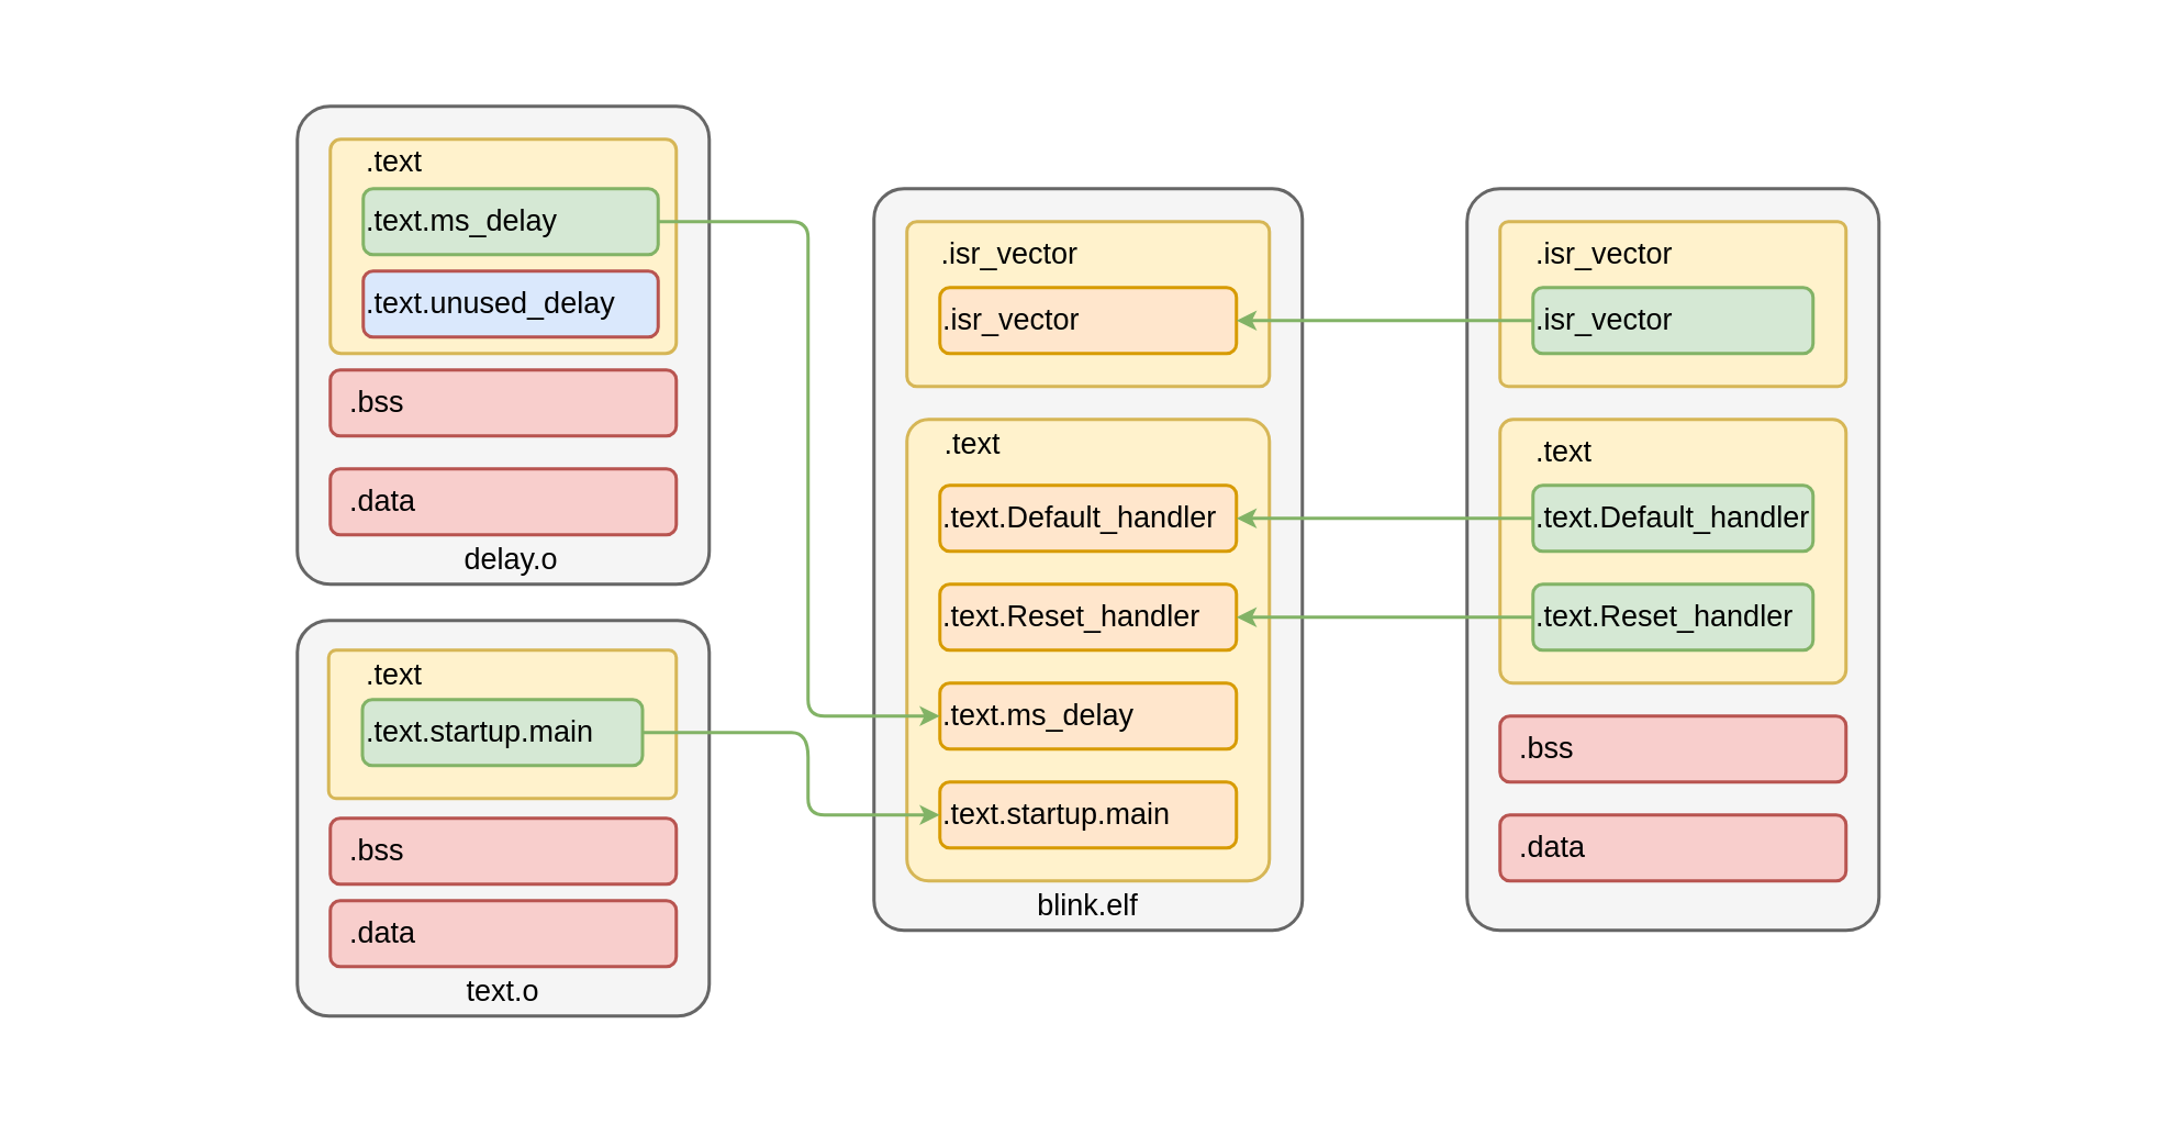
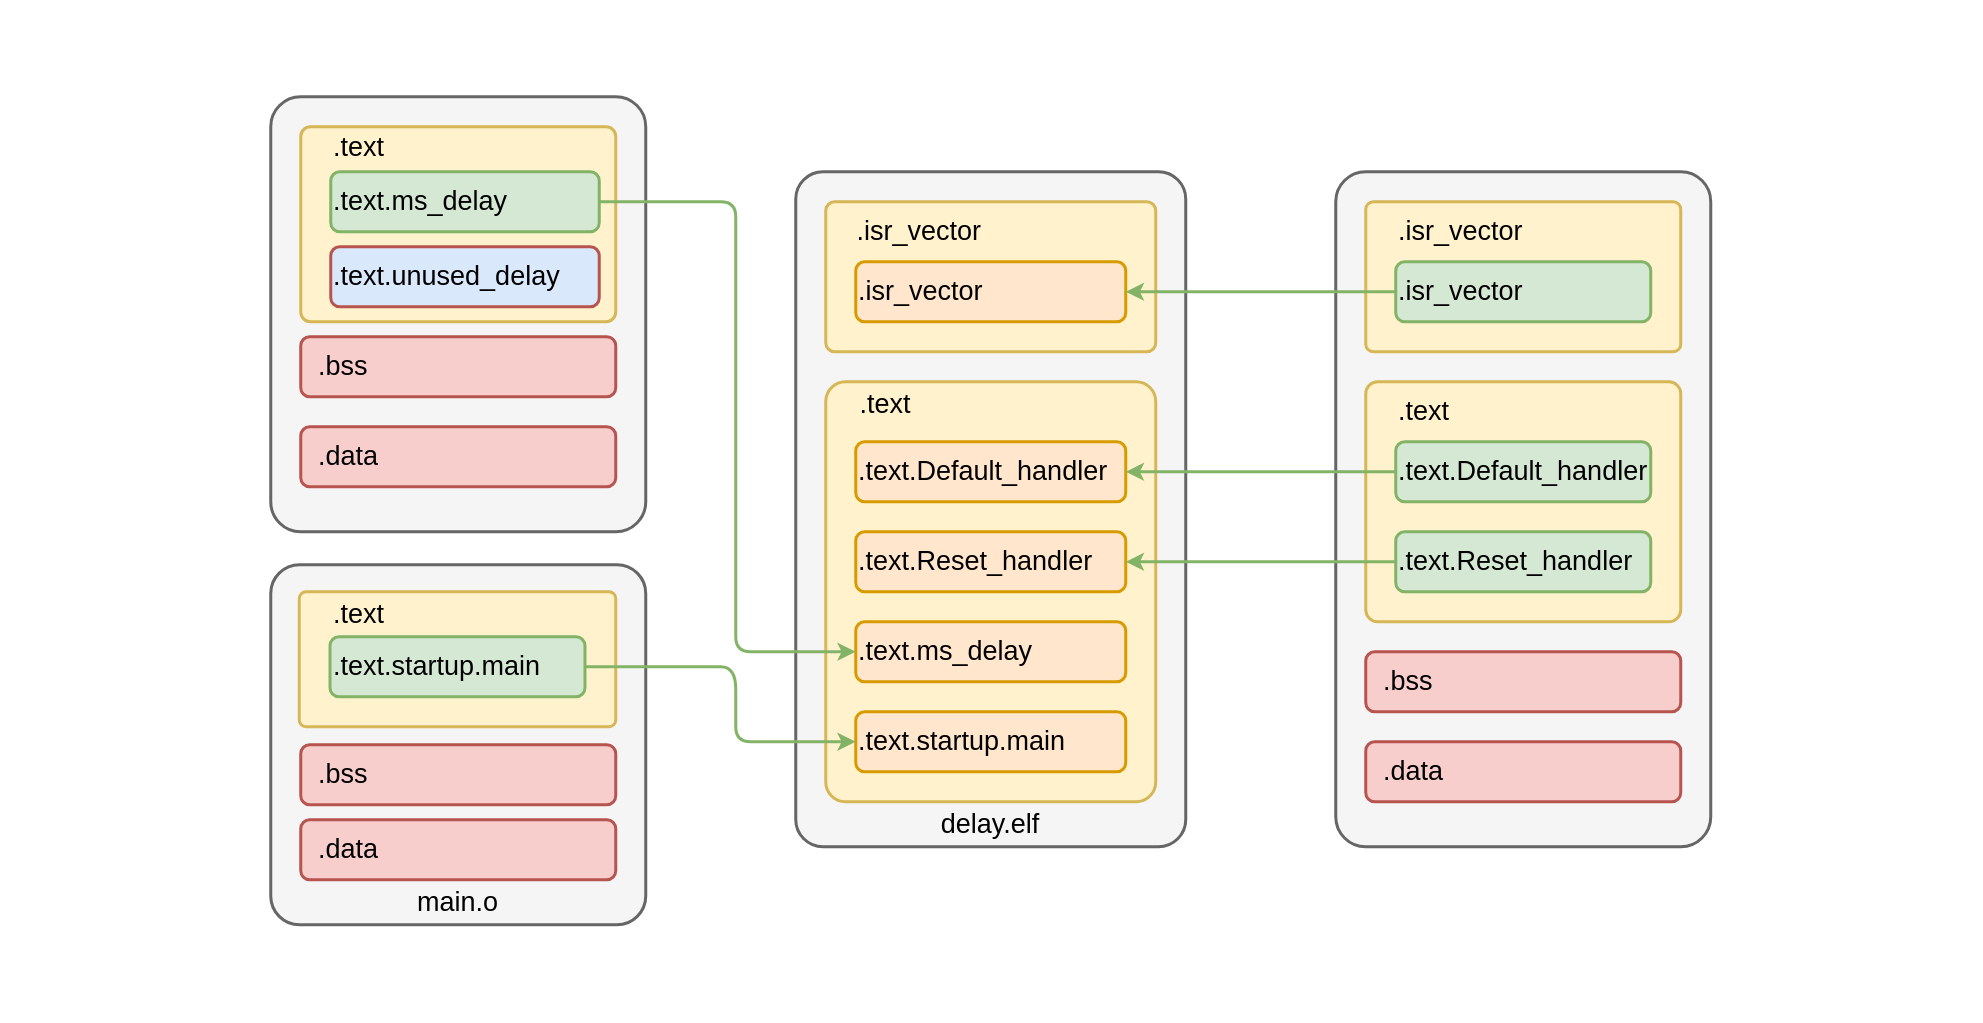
- <mxCell id="14" value="delay.o" style="text;html=1;strokeColor=none;fillColor=none;align=center;verticalAlign=middle;whiteSpace=wrap;rounded=0;fontSize=18;strokeWidth=2;" vertex="1" parent="12"><mxGeometry x="94.5" y="260" width="70" height="30" as="geometry" /></mxCell>
- <mxCell id="44" value="&lt;font color=&quot;#000000&quot;&gt;blink.elf&lt;/font&gt;" style="text;html=1;strokeColor=none;fillColor=none;align=center;verticalAlign=middle;whiteSpace=wrap;rounded=0;fontSize=18;fontColor=#FFFFFF;strokeWidth=2;" vertex="1" parent="33"><mxGeometry x="100" y="420" width="60" height="30" as="geometry" /></mxCell>
+ <mxCell id="44" value="&lt;font color=&quot;#000000&quot;&gt;delay.elf&lt;/font&gt;" style="text;html=1;strokeColor=none;fillColor=none;align=center;verticalAlign=middle;whiteSpace=wrap;rounded=0;fontSize=18;fontColor=#FFFFFF;strokeWidth=2;" vertex="1" parent="33"><mxGeometry x="100" y="420" width="60" height="30" as="geometry" /></mxCell>
- <mxCell id="6" value="text.o" style="text;html=1;strokeColor=none;fillColor=none;align=center;verticalAlign=middle;whiteSpace=wrap;rounded=0;fontSize=18;strokeWidth=2;" vertex="1" parent="4"><mxGeometry x="89.5" y="210" width="70" height="30" as="geometry" /></mxCell>
+ <mxCell id="6" value="main.o" style="text;html=1;strokeColor=none;fillColor=none;align=center;verticalAlign=middle;whiteSpace=wrap;rounded=0;fontSize=18;strokeWidth=2;" vertex="1" parent="4"><mxGeometry x="89.5" y="210" width="70" height="30" as="geometry" /></mxCell>
